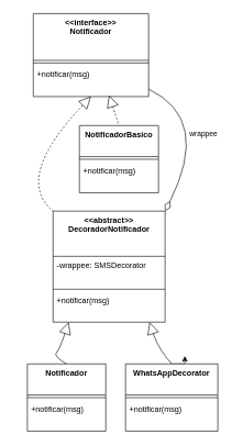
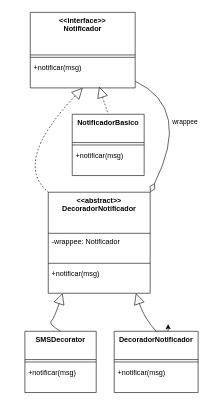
- <mxCell id="9" value="-wrappee: SMSDecorator" style="text;strokeColor=none;fillColor=none;align=left;verticalAlign=top;spacingLeft=4;spacingRight=4;overflow=hidden;rotatable=0;points=[[0,0.5],[1,0.5]];portConstraint=eastwest;" vertex="1" parent="8"><mxGeometry y="68.571" width="170" height="46" as="geometry" /></mxCell>
+ <mxCell id="9" value="-wrappee: Notificador" style="text;strokeColor=none;fillColor=none;align=left;verticalAlign=top;spacingLeft=4;spacingRight=4;overflow=hidden;rotatable=0;points=[[0,0.5],[1,0.5]];portConstraint=eastwest;" vertex="1" parent="8"><mxGeometry y="68.571" width="170" height="46" as="geometry" /></mxCell>
- <mxCell id="12" value="Notificador" style="swimlane;fontStyle=1;align=center;verticalAlign=top;childLayout=stackLayout;horizontal=1;startSize=47.2;horizontalStack=0;resizeParent=1;resizeParentMax=0;resizeLast=0;collapsible=0;marginBottom=0;" vertex="1" parent="1"><mxGeometry x="41" y="552" width="119" height="102.2" as="geometry" /></mxCell>
+ <mxCell id="12" value="SMSDecorator" style="swimlane;fontStyle=1;align=center;verticalAlign=top;childLayout=stackLayout;horizontal=1;startSize=47.2;horizontalStack=0;resizeParent=1;resizeParentMax=0;resizeLast=0;collapsible=0;marginBottom=0;" vertex="1" parent="1"><mxGeometry x="41" y="552" width="119" height="102.2" as="geometry" /></mxCell>
- <mxCell id="16" value="WhatsAppDecorator" style="swimlane;fontStyle=1;align=center;verticalAlign=top;childLayout=stackLayout;horizontal=1;startSize=47.2;horizontalStack=0;resizeParent=1;resizeParentMax=0;resizeLast=0;collapsible=0;marginBottom=0;" vertex="1" parent="1"><mxGeometry x="190" y="552" width="140" height="102.2" as="geometry" /></mxCell>
+ <mxCell id="16" value="DecoradorNotificador" style="swimlane;fontStyle=1;align=center;verticalAlign=top;childLayout=stackLayout;horizontal=1;startSize=47.2;horizontalStack=0;resizeParent=1;resizeParentMax=0;resizeLast=0;collapsible=0;marginBottom=0;" vertex="1" parent="1"><mxGeometry x="190" y="552" width="140" height="102.2" as="geometry" /></mxCell>
